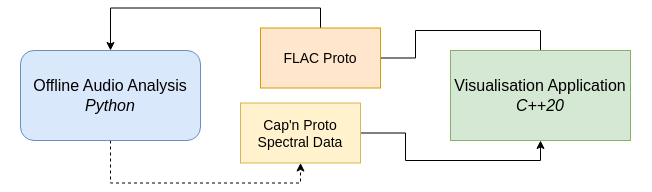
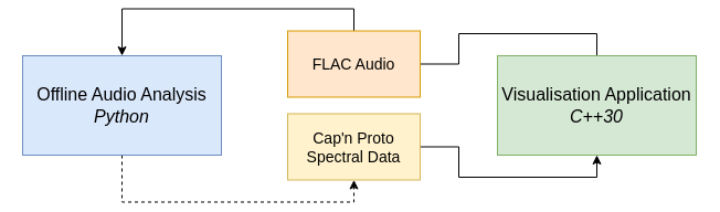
- <mxCell id="8" value="&lt;font style=&quot;font-size: 14px;&quot;&gt;FLAC Proto&lt;/font&gt;" style="rounded=0;whiteSpace=wrap;html=1;fillColor=#ffe6cc;strokeColor=#d79b00;" vertex="1" parent="1"><mxGeometry x="260" y="20.5" width="120" height="60" as="geometry" /></mxCell>
+ <mxCell id="8" value="&lt;font style=&quot;font-size: 14px;&quot;&gt;FLAC Audio&lt;/font&gt;" style="rounded=0;whiteSpace=wrap;html=1;fillColor=#ffe6cc;strokeColor=#d79b00;" vertex="1" parent="1"><mxGeometry x="260" y="20.5" width="120" height="60" as="geometry" /></mxCell>
- <mxCell id="3" value="&lt;font style=&quot;font-size: 16px;&quot;&gt;Offline Audio Analysis&lt;br&gt;&lt;i&gt;Python&lt;/i&gt;&lt;/font&gt;" style="whiteSpace=wrap;html=1;fillColor=#dae8fc;strokeColor=#6c8ebf;rounded=1;" vertex="1" parent="1"><mxGeometry x="20" y="43" width="180" height="90" as="geometry" /></mxCell>
+ <mxCell id="3" value="&lt;font style=&quot;font-size: 16px;&quot;&gt;Offline Audio Analysis&lt;br&gt;&lt;i&gt;Python&lt;/i&gt;&lt;/font&gt;" style="rounded=0;whiteSpace=wrap;html=1;fillColor=#dae8fc;strokeColor=#6c8ebf;" vertex="1" parent="1"><mxGeometry x="20" y="43" width="180" height="90" as="geometry" /></mxCell>
- <mxCell id="9" value="&lt;font style=&quot;font-size: 16px;&quot;&gt;Visualisation Application&lt;br&gt;&lt;i&gt;C++20&lt;/i&gt;&lt;/font&gt;" style="rounded=0;whiteSpace=wrap;html=1;fillColor=#d5e8d4;strokeColor=#82b366;" vertex="1" parent="1"><mxGeometry x="450" y="43" width="180" height="90" as="geometry" /></mxCell>
+ <mxCell id="9" value="&lt;font style=&quot;font-size: 16px;&quot;&gt;Visualisation Application&lt;br&gt;&lt;i&gt;C++30&lt;/i&gt;&lt;/font&gt;" style="rounded=0;whiteSpace=wrap;html=1;fillColor=#d5e8d4;strokeColor=#82b366;" vertex="1" parent="1"><mxGeometry x="450" y="43" width="180" height="90" as="geometry" /></mxCell>
- <mxCell id="5" value="&lt;font style=&quot;font-size: 14px;&quot;&gt;Cap'n Proto Spectral Data&lt;/font&gt;" style="rounded=0;whiteSpace=wrap;html=1;fillColor=#fff2cc;strokeColor=#d6b656;" vertex="1" parent="1"><mxGeometry x="240" y="95.5" width="120" height="60" as="geometry" /></mxCell>
+ <mxCell id="5" value="&lt;font style=&quot;font-size: 14px;&quot;&gt;Cap'n Proto Spectral Data&lt;/font&gt;" style="rounded=0;whiteSpace=wrap;html=1;fillColor=#fff2cc;strokeColor=#d6b656;" vertex="1" parent="1"><mxGeometry x="260" y="95.5" width="120" height="60" as="geometry" /></mxCell>
